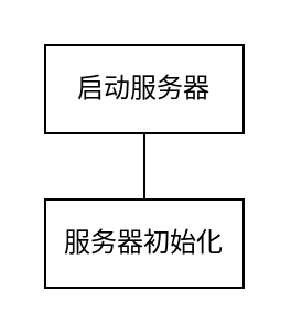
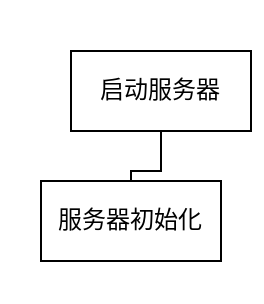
- <mxCell id="3" value="启动服务器" style="rounded=0;whiteSpace=wrap;html=1;direction=south;" vertex="1" parent="1"><mxGeometry x="20" y="20" width="90" height="40" as="geometry" /></mxCell>
+ <mxCell id="3" value="启动服务器" style="rounded=0;whiteSpace=wrap;html=1;direction=south;" vertex="1" parent="1"><mxGeometry x="35" y="25" width="90" height="40" as="geometry" /></mxCell>
